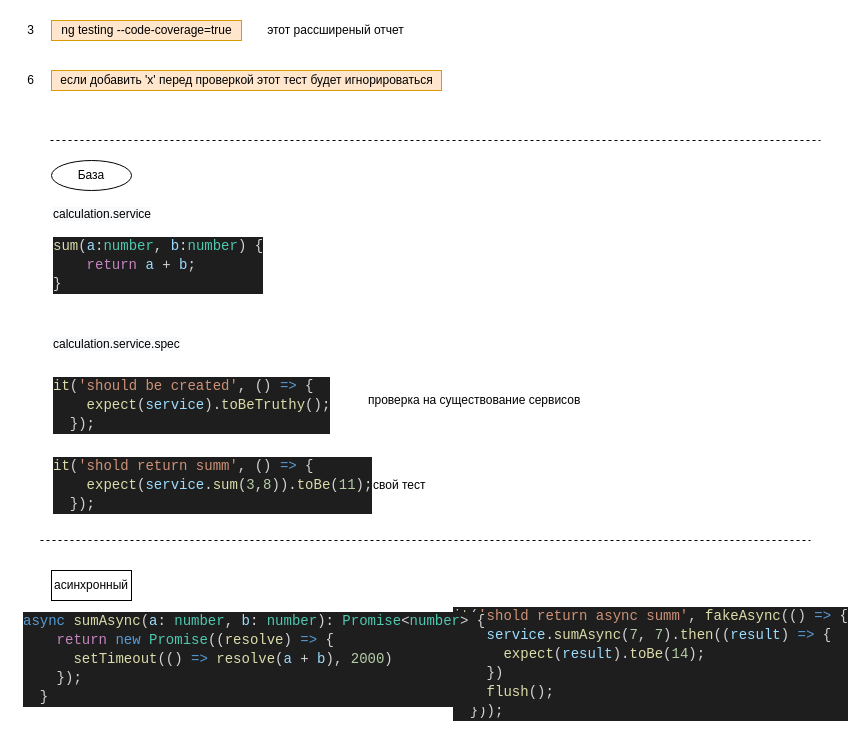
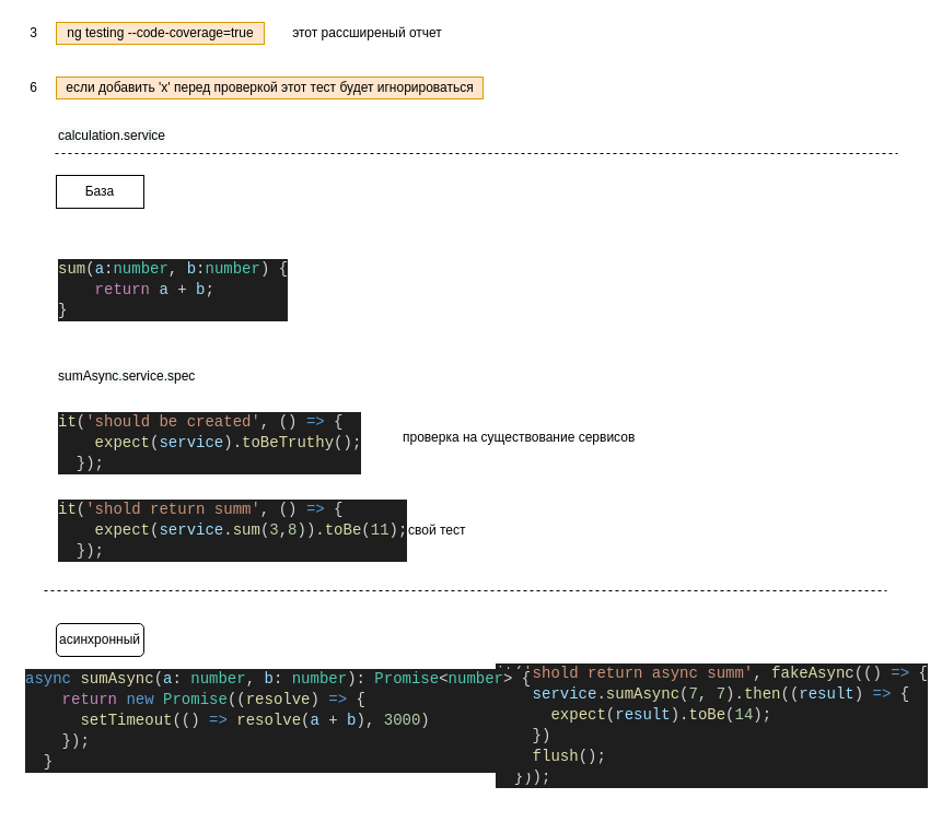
- <mxCell id="6" value="База" style="ellipse;whiteSpace=wrap;html=1;" parent="1" vertex="1"><mxGeometry x="51" y="160" width="80" height="30" as="geometry" /></mxCell>
+ <mxCell id="6" value="База" style="rounded=0;whiteSpace=wrap;html=1;" parent="1" vertex="1"><mxGeometry x="51" y="160" width="80" height="30" as="geometry" /></mxCell>
- <mxCell id="11" value="&lt;span style=&quot;color: rgb(0, 0, 0); font-family: helvetica; font-size: 12px; font-style: normal; font-weight: 400; letter-spacing: normal; text-align: center; text-indent: 0px; text-transform: none; word-spacing: 0px; background-color: rgb(248, 249, 250); display: inline; float: none;&quot;&gt;calculation.service&lt;/span&gt;" style="text;whiteSpace=wrap;html=1;" parent="1" vertex="1"><mxGeometry x="51" y="200" width="120" height="30" as="geometry" /></mxCell>
+ <mxCell id="11" value="&lt;span style=&quot;color: rgb(0, 0, 0); font-family: helvetica; font-size: 12px; font-style: normal; font-weight: 400; letter-spacing: normal; text-align: center; text-indent: 0px; text-transform: none; word-spacing: 0px; background-color: rgb(248, 249, 250); display: inline; float: none;&quot;&gt;calculation.service&lt;/span&gt;" style="text;whiteSpace=wrap;html=1;" parent="1" vertex="1"><mxGeometry x="51" y="110" width="120" height="30" as="geometry" /></mxCell>
- <mxCell id="12" value="&lt;span style=&quot;color: rgb(0, 0, 0); font-family: helvetica; font-size: 12px; font-style: normal; font-weight: 400; letter-spacing: normal; text-align: center; text-indent: 0px; text-transform: none; word-spacing: 0px; background-color: rgb(248, 249, 250); display: inline; float: none;&quot;&gt;calculation.service.spec&lt;/span&gt;" style="text;whiteSpace=wrap;html=1;" parent="1" vertex="1"><mxGeometry x="51" y="330" width="150" height="30" as="geometry" /></mxCell>
+ <mxCell id="12" value="&lt;span style=&quot;color: rgb(0, 0, 0); font-family: helvetica; font-size: 12px; font-style: normal; font-weight: 400; letter-spacing: normal; text-align: center; text-indent: 0px; text-transform: none; word-spacing: 0px; background-color: rgb(248, 249, 250); display: inline; float: none;&quot;&gt;sumAsync.service.spec&lt;/span&gt;" style="text;whiteSpace=wrap;html=1;" parent="1" vertex="1"><mxGeometry x="51" y="330" width="150" height="30" as="geometry" /></mxCell>
- <mxCell id="13" value="асинхронный" style="rounded=0;whiteSpace=wrap;html=1;" parent="1" vertex="1"><mxGeometry x="51" y="570" width="80" height="30" as="geometry" /></mxCell>
+ <mxCell id="13" value="асинхронный" style="whiteSpace=wrap;html=1;rounded=1;" parent="1" vertex="1"><mxGeometry x="51" y="570" width="80" height="30" as="geometry" /></mxCell>
- <mxCell id="10" value="&lt;div style=&quot;color: rgb(212, 212, 212); background-color: rgb(30, 30, 30); font-family: consolas, &amp;quot;courier new&amp;quot;, monospace; font-weight: normal; font-size: 14px; line-height: 19px;&quot;&gt;&lt;div&gt;&lt;span style=&quot;color: #569cd6&quot;&gt;async&lt;/span&gt;&lt;span style=&quot;color: #d4d4d4&quot;&gt;&amp;nbsp;&lt;/span&gt;&lt;span style=&quot;color: #dcdcaa&quot;&gt;sumAsync&lt;/span&gt;&lt;span style=&quot;color: #d4d4d4&quot;&gt;(&lt;/span&gt;&lt;span style=&quot;color: #9cdcfe&quot;&gt;a&lt;/span&gt;&lt;span style=&quot;color: #d4d4d4&quot;&gt;:&amp;nbsp;&lt;/span&gt;&lt;span style=&quot;color: #4ec9b0&quot;&gt;number&lt;/span&gt;&lt;span style=&quot;color: #d4d4d4&quot;&gt;,&amp;nbsp;&lt;/span&gt;&lt;span style=&quot;color: #9cdcfe&quot;&gt;b&lt;/span&gt;&lt;span style=&quot;color: #d4d4d4&quot;&gt;:&amp;nbsp;&lt;/span&gt;&lt;span style=&quot;color: #4ec9b0&quot;&gt;number&lt;/span&gt;&lt;span style=&quot;color: #d4d4d4&quot;&gt;):&amp;nbsp;&lt;/span&gt;&lt;span style=&quot;color: #4ec9b0&quot;&gt;Promise&lt;/span&gt;&lt;span style=&quot;color: #d4d4d4&quot;&gt;&amp;lt;&lt;/span&gt;&lt;span style=&quot;color: #4ec9b0&quot;&gt;number&lt;/span&gt;&lt;span style=&quot;color: #d4d4d4&quot;&gt;&amp;gt;&amp;nbsp;{&lt;/span&gt;&lt;/div&gt;&lt;div&gt;&lt;span style=&quot;color: #d4d4d4&quot;&gt;&amp;nbsp;&amp;nbsp;&amp;nbsp;&amp;nbsp;&lt;/span&gt;&lt;span style=&quot;color: #c586c0&quot;&gt;return&lt;/span&gt;&lt;span style=&quot;color: #d4d4d4&quot;&gt;&amp;nbsp;&lt;/span&gt;&lt;span style=&quot;color: #569cd6&quot;&gt;new&lt;/span&gt;&lt;span style=&quot;color: #d4d4d4&quot;&gt;&amp;nbsp;&lt;/span&gt;&lt;span style=&quot;color: #4ec9b0&quot;&gt;Promise&lt;/span&gt;&lt;span style=&quot;color: #d4d4d4&quot;&gt;((&lt;/span&gt;&lt;span style=&quot;color: #dcdcaa&quot;&gt;resolve&lt;/span&gt;&lt;span style=&quot;color: #d4d4d4&quot;&gt;)&amp;nbsp;&lt;/span&gt;&lt;span style=&quot;color: #569cd6&quot;&gt;=&amp;gt;&lt;/span&gt;&lt;span style=&quot;color: #d4d4d4&quot;&gt;&amp;nbsp;{&lt;/span&gt;&lt;/div&gt;&lt;div&gt;&lt;span style=&quot;color: #d4d4d4&quot;&gt;&amp;nbsp;&amp;nbsp;&amp;nbsp;&amp;nbsp;&amp;nbsp;&amp;nbsp;&lt;/span&gt;&lt;span style=&quot;color: #dcdcaa&quot;&gt;setTimeout&lt;/span&gt;&lt;span style=&quot;color: #d4d4d4&quot;&gt;(()&amp;nbsp;&lt;/span&gt;&lt;span style=&quot;color: #569cd6&quot;&gt;=&amp;gt;&lt;/span&gt;&lt;span style=&quot;color: #d4d4d4&quot;&gt;&amp;nbsp;&lt;/span&gt;&lt;span style=&quot;color: #dcdcaa&quot;&gt;resolve&lt;/span&gt;&lt;span style=&quot;color: #d4d4d4&quot;&gt;(&lt;/span&gt;&lt;span style=&quot;color: #9cdcfe&quot;&gt;a&lt;/span&gt;&lt;span style=&quot;color: #d4d4d4&quot;&gt;&amp;nbsp;+&amp;nbsp;&lt;/span&gt;&lt;span style=&quot;color: #9cdcfe&quot;&gt;b&lt;/span&gt;&lt;span style=&quot;color: #d4d4d4&quot;&gt;),&amp;nbsp;&lt;/span&gt;&lt;span style=&quot;color: #b5cea8&quot;&gt;2000&lt;/span&gt;&lt;span style=&quot;color: #d4d4d4&quot;&gt;)&lt;/span&gt;&lt;/div&gt;&lt;div&gt;&lt;span style=&quot;color: #d4d4d4&quot;&gt;&amp;nbsp;&amp;nbsp;&amp;nbsp;&amp;nbsp;});&lt;/span&gt;&lt;/div&gt;&lt;div&gt;&lt;span style=&quot;color: #d4d4d4&quot;&gt;&amp;nbsp;&amp;nbsp;}&lt;/span&gt;&lt;/div&gt;&lt;/div&gt;" style="text;whiteSpace=wrap;html=1;" parent="1" vertex="1"><mxGeometry x="21" y="605" width="450" height="110" as="geometry" /></mxCell>
+ <mxCell id="10" value="&lt;div style=&quot;color: rgb(212, 212, 212); background-color: rgb(30, 30, 30); font-family: consolas, &amp;quot;courier new&amp;quot;, monospace; font-weight: normal; font-size: 14px; line-height: 19px;&quot;&gt;&lt;div&gt;&lt;span style=&quot;color: #569cd6&quot;&gt;async&lt;/span&gt;&lt;span style=&quot;color: #d4d4d4&quot;&gt;&amp;nbsp;&lt;/span&gt;&lt;span style=&quot;color: #dcdcaa&quot;&gt;sumAsync&lt;/span&gt;&lt;span style=&quot;color: #d4d4d4&quot;&gt;(&lt;/span&gt;&lt;span style=&quot;color: #9cdcfe&quot;&gt;a&lt;/span&gt;&lt;span style=&quot;color: #d4d4d4&quot;&gt;:&amp;nbsp;&lt;/span&gt;&lt;span style=&quot;color: #4ec9b0&quot;&gt;number&lt;/span&gt;&lt;span style=&quot;color: #d4d4d4&quot;&gt;,&amp;nbsp;&lt;/span&gt;&lt;span style=&quot;color: #9cdcfe&quot;&gt;b&lt;/span&gt;&lt;span style=&quot;color: #d4d4d4&quot;&gt;:&amp;nbsp;&lt;/span&gt;&lt;span style=&quot;color: #4ec9b0&quot;&gt;number&lt;/span&gt;&lt;span style=&quot;color: #d4d4d4&quot;&gt;):&amp;nbsp;&lt;/span&gt;&lt;span style=&quot;color: #4ec9b0&quot;&gt;Promise&lt;/span&gt;&lt;span style=&quot;color: #d4d4d4&quot;&gt;&amp;lt;&lt;/span&gt;&lt;span style=&quot;color: #4ec9b0&quot;&gt;number&lt;/span&gt;&lt;span style=&quot;color: #d4d4d4&quot;&gt;&amp;gt;&amp;nbsp;{&lt;/span&gt;&lt;/div&gt;&lt;div&gt;&lt;span style=&quot;color: #d4d4d4&quot;&gt;&amp;nbsp;&amp;nbsp;&amp;nbsp;&amp;nbsp;&lt;/span&gt;&lt;span style=&quot;color: #c586c0&quot;&gt;return&lt;/span&gt;&lt;span style=&quot;color: #d4d4d4&quot;&gt;&amp;nbsp;&lt;/span&gt;&lt;span style=&quot;color: #569cd6&quot;&gt;new&lt;/span&gt;&lt;span style=&quot;color: #d4d4d4&quot;&gt;&amp;nbsp;&lt;/span&gt;&lt;span style=&quot;color: #4ec9b0&quot;&gt;Promise&lt;/span&gt;&lt;span style=&quot;color: #d4d4d4&quot;&gt;((&lt;/span&gt;&lt;span style=&quot;color: #dcdcaa&quot;&gt;resolve&lt;/span&gt;&lt;span style=&quot;color: #d4d4d4&quot;&gt;)&amp;nbsp;&lt;/span&gt;&lt;span style=&quot;color: #569cd6&quot;&gt;=&amp;gt;&lt;/span&gt;&lt;span style=&quot;color: #d4d4d4&quot;&gt;&amp;nbsp;{&lt;/span&gt;&lt;/div&gt;&lt;div&gt;&lt;span style=&quot;color: #d4d4d4&quot;&gt;&amp;nbsp;&amp;nbsp;&amp;nbsp;&amp;nbsp;&amp;nbsp;&amp;nbsp;&lt;/span&gt;&lt;span style=&quot;color: #dcdcaa&quot;&gt;setTimeout&lt;/span&gt;&lt;span style=&quot;color: #d4d4d4&quot;&gt;(()&amp;nbsp;&lt;/span&gt;&lt;span style=&quot;color: #569cd6&quot;&gt;=&amp;gt;&lt;/span&gt;&lt;span style=&quot;color: #d4d4d4&quot;&gt;&amp;nbsp;&lt;/span&gt;&lt;span style=&quot;color: #dcdcaa&quot;&gt;resolve&lt;/span&gt;&lt;span style=&quot;color: #d4d4d4&quot;&gt;(&lt;/span&gt;&lt;span style=&quot;color: #9cdcfe&quot;&gt;a&lt;/span&gt;&lt;span style=&quot;color: #d4d4d4&quot;&gt;&amp;nbsp;+&amp;nbsp;&lt;/span&gt;&lt;span style=&quot;color: #9cdcfe&quot;&gt;b&lt;/span&gt;&lt;span style=&quot;color: #d4d4d4&quot;&gt;),&amp;nbsp;&lt;/span&gt;&lt;span style=&quot;color: #b5cea8&quot;&gt;3000&lt;/span&gt;&lt;span style=&quot;color: #d4d4d4&quot;&gt;)&lt;/span&gt;&lt;/div&gt;&lt;div&gt;&lt;span style=&quot;color: #d4d4d4&quot;&gt;&amp;nbsp;&amp;nbsp;&amp;nbsp;&amp;nbsp;});&lt;/span&gt;&lt;/div&gt;&lt;div&gt;&lt;span style=&quot;color: #d4d4d4&quot;&gt;&amp;nbsp;&amp;nbsp;}&lt;/span&gt;&lt;/div&gt;&lt;/div&gt;" style="text;whiteSpace=wrap;html=1;" parent="1" vertex="1"><mxGeometry x="21" y="605" width="450" height="110" as="geometry" /></mxCell>
